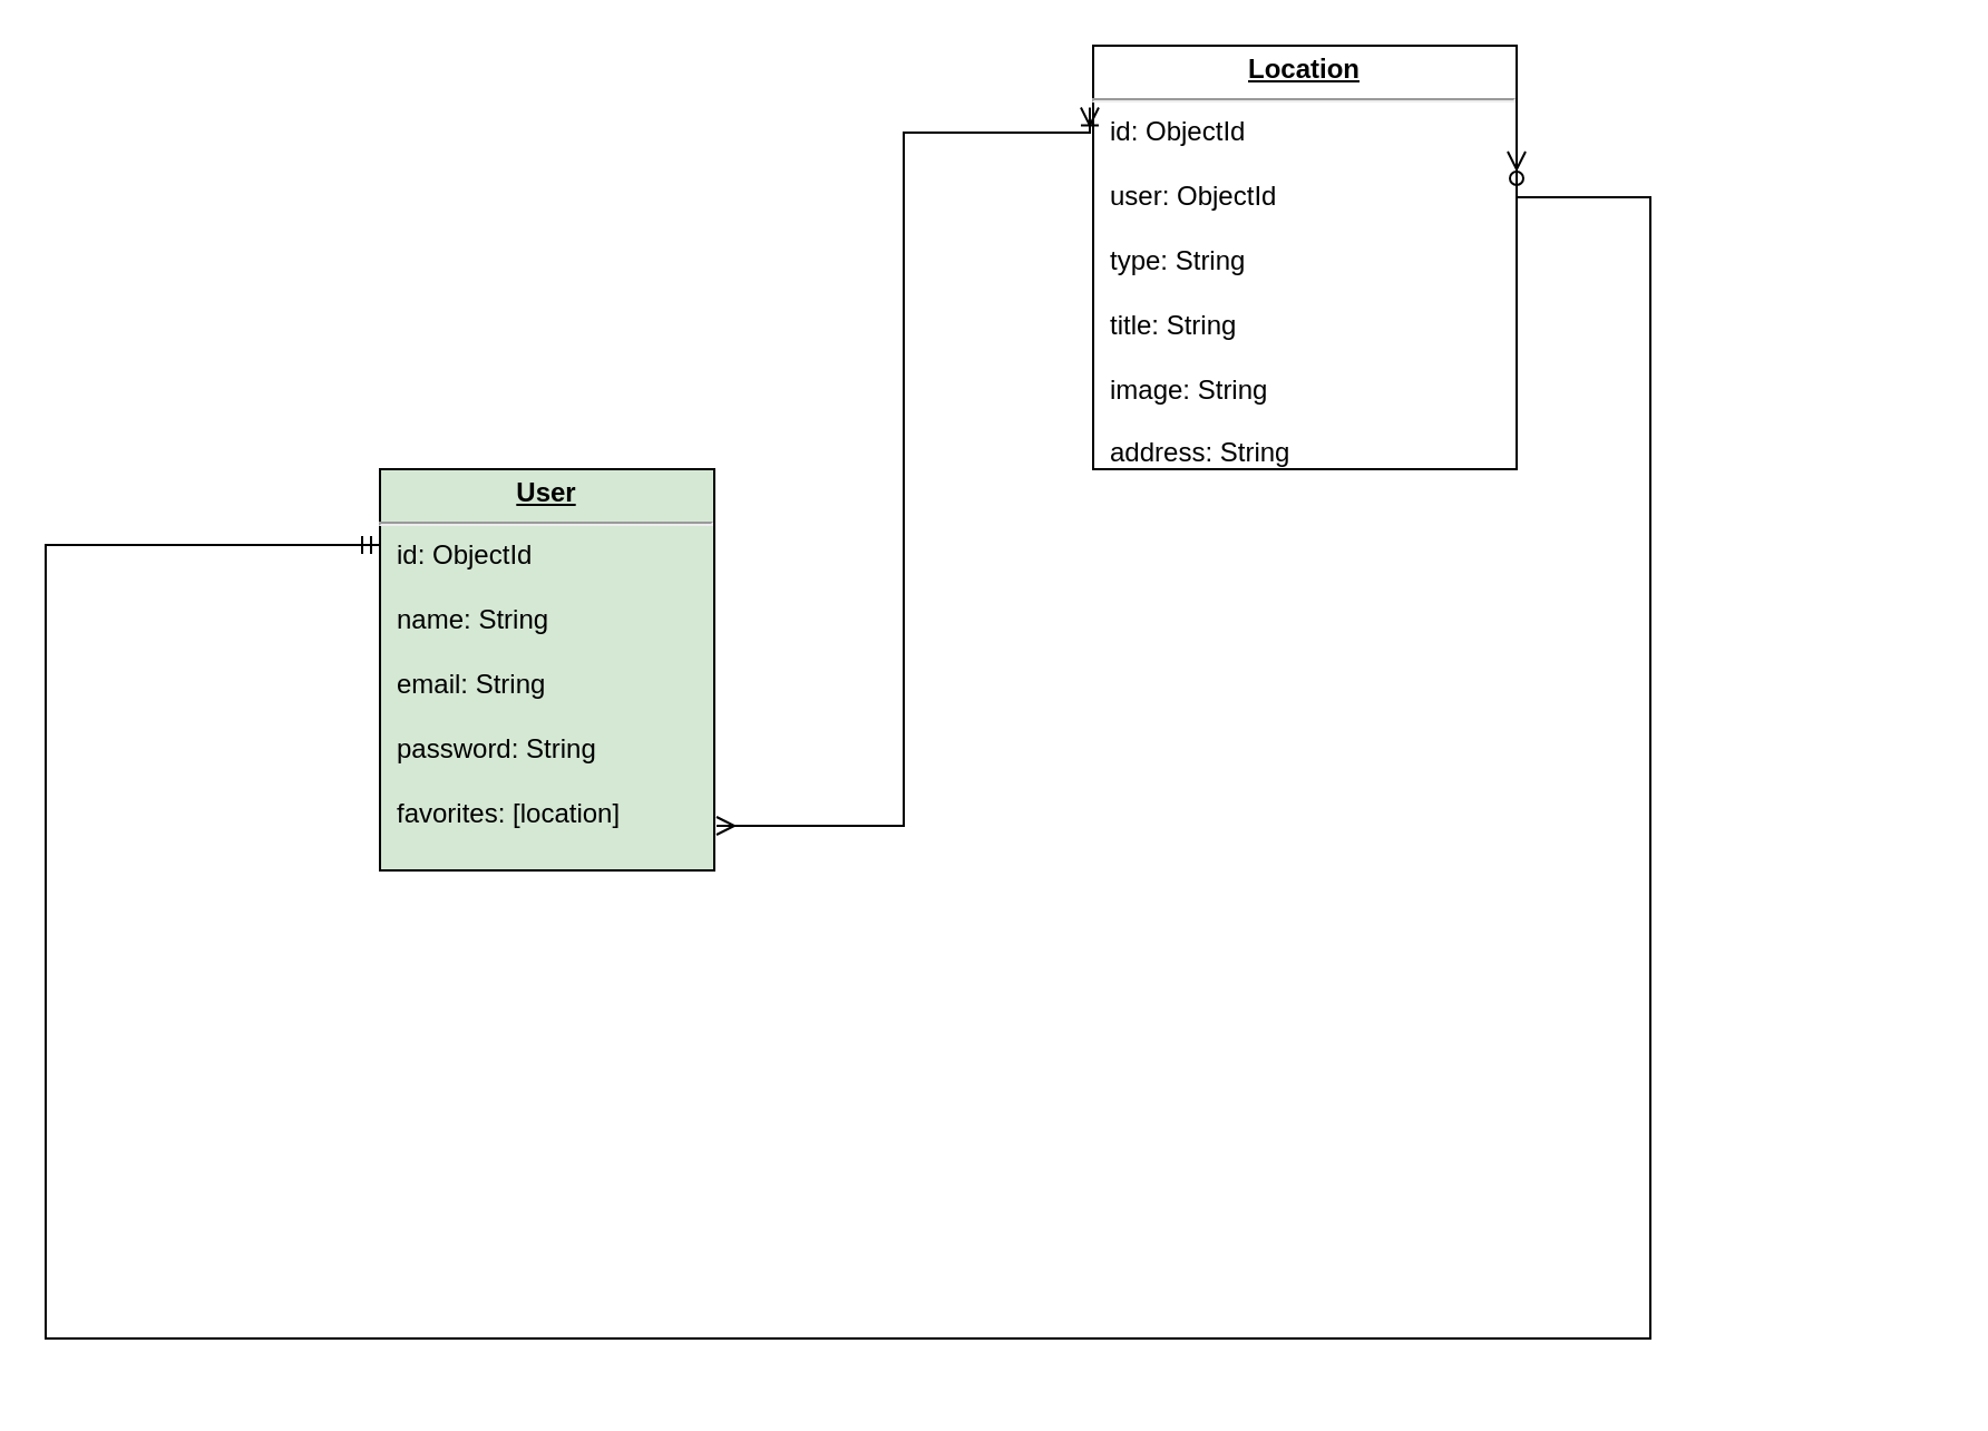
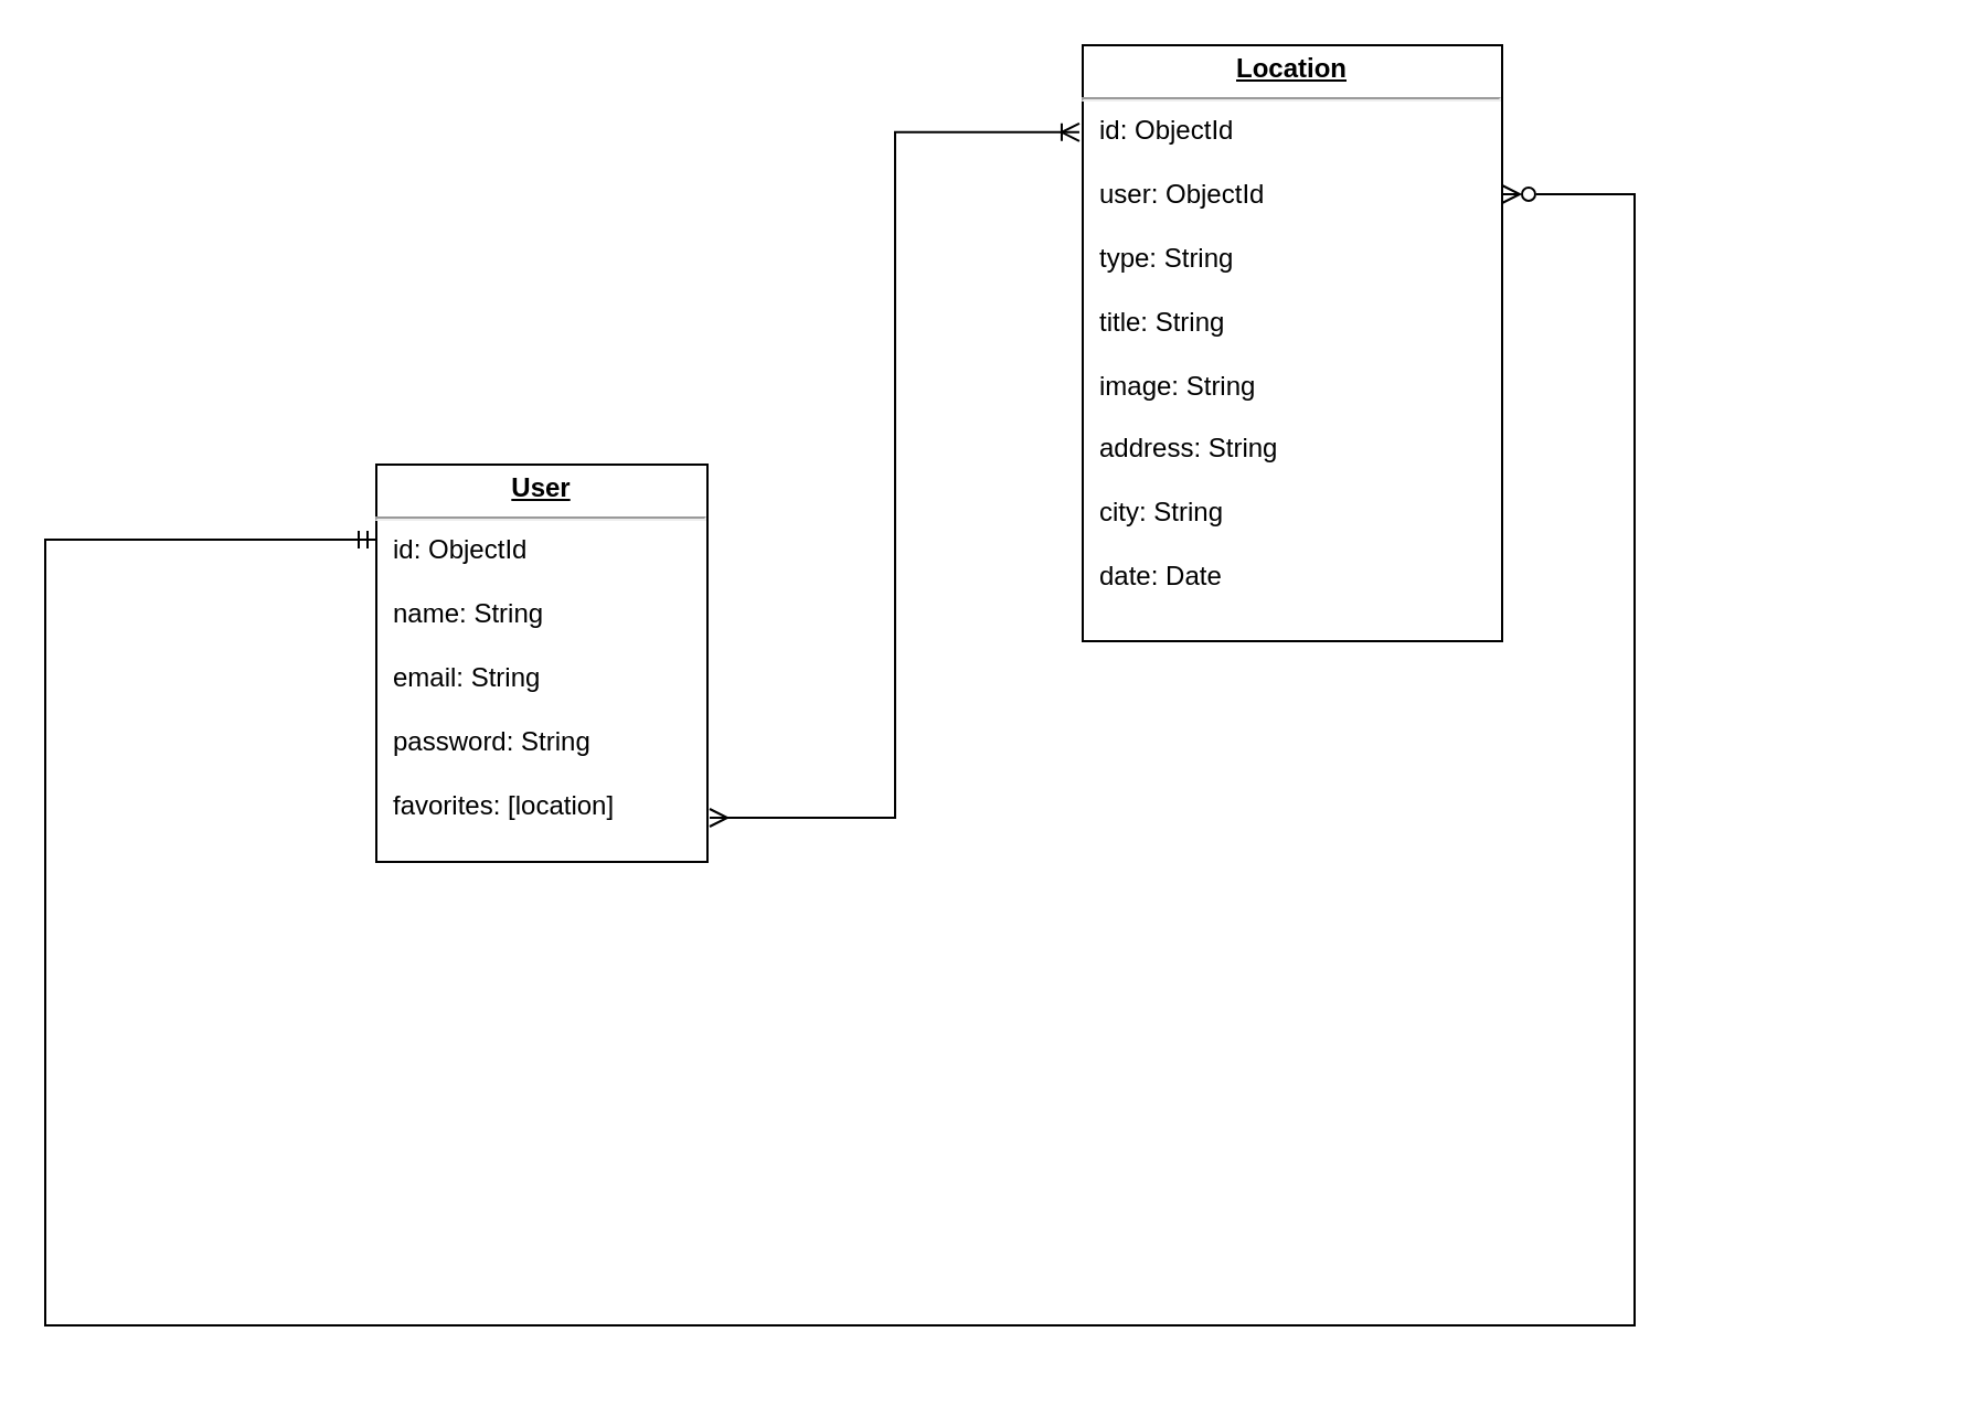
- <mxCell id="3" value="&lt;p style=&quot;margin: 0px ; margin-top: 4px ; text-align: center ; text-decoration: underline&quot;&gt;&lt;b&gt;Location&lt;/b&gt;&lt;/p&gt;&lt;hr&gt;&lt;p style=&quot;margin: 0px ; margin-left: 8px&quot;&gt;id: ObjectId&lt;/p&gt;&lt;p style=&quot;margin: 0px ; margin-left: 8px&quot;&gt;&lt;br&gt;&lt;/p&gt;&lt;p style=&quot;margin: 0px ; margin-left: 8px&quot;&gt;user: ObjectId&lt;br&gt;&lt;/p&gt;&lt;p style=&quot;margin: 0px ; margin-left: 8px&quot;&gt;&lt;br&gt;&lt;/p&gt;&lt;p style=&quot;margin: 0px ; margin-left: 8px&quot;&gt;type: String&lt;/p&gt;&lt;p style=&quot;margin: 0px ; margin-left: 8px&quot;&gt;&lt;br&gt;&lt;/p&gt;&lt;p style=&quot;margin: 0px ; margin-left: 8px&quot;&gt;title:&amp;nbsp;&lt;span&gt;String&lt;/span&gt;&lt;/p&gt;&lt;p style=&quot;margin: 0px ; margin-left: 8px&quot;&gt;&lt;br&gt;image: String&lt;/p&gt;&lt;p style=&quot;margin: 0px ; margin-left: 8px&quot;&gt;&lt;br&gt;&lt;/p&gt;&lt;p style=&quot;margin: 0px ; margin-left: 8px&quot;&gt;&lt;span&gt;address: String&lt;/span&gt;&lt;/p&gt;&lt;p style=&quot;margin: 0px ; margin-left: 8px&quot;&gt;&lt;span&gt;&lt;br&gt;&lt;/span&gt;&lt;/p&gt;&lt;p style=&quot;margin: 0px ; margin-left: 8px&quot;&gt;city: String&lt;/p&gt;&lt;p style=&quot;margin: 0px ; margin-left: 8px&quot;&gt;&lt;br&gt;&lt;/p&gt;&lt;p style=&quot;margin: 0px ; margin-left: 8px&quot;&gt;date: Date&lt;/p&gt;" style="verticalAlign=top;align=left;overflow=fill;fontSize=12;fontFamily=Helvetica;html=1;" parent="1" vertex="1"><mxGeometry x="490" y="20" width="190" height="190" as="geometry" /></mxCell>
+ <mxCell id="3" value="&lt;p style=&quot;margin: 0px ; margin-top: 4px ; text-align: center ; text-decoration: underline&quot;&gt;&lt;b&gt;Location&lt;/b&gt;&lt;/p&gt;&lt;hr&gt;&lt;p style=&quot;margin: 0px ; margin-left: 8px&quot;&gt;id: ObjectId&lt;/p&gt;&lt;p style=&quot;margin: 0px ; margin-left: 8px&quot;&gt;&lt;br&gt;&lt;/p&gt;&lt;p style=&quot;margin: 0px ; margin-left: 8px&quot;&gt;user: ObjectId&lt;br&gt;&lt;/p&gt;&lt;p style=&quot;margin: 0px ; margin-left: 8px&quot;&gt;&lt;br&gt;&lt;/p&gt;&lt;p style=&quot;margin: 0px ; margin-left: 8px&quot;&gt;type: String&lt;/p&gt;&lt;p style=&quot;margin: 0px ; margin-left: 8px&quot;&gt;&lt;br&gt;&lt;/p&gt;&lt;p style=&quot;margin: 0px ; margin-left: 8px&quot;&gt;title:&amp;nbsp;&lt;span&gt;String&lt;/span&gt;&lt;/p&gt;&lt;p style=&quot;margin: 0px ; margin-left: 8px&quot;&gt;&lt;br&gt;image: String&lt;/p&gt;&lt;p style=&quot;margin: 0px ; margin-left: 8px&quot;&gt;&lt;br&gt;&lt;/p&gt;&lt;p style=&quot;margin: 0px ; margin-left: 8px&quot;&gt;&lt;span&gt;address: String&lt;/span&gt;&lt;/p&gt;&lt;p style=&quot;margin: 0px ; margin-left: 8px&quot;&gt;&lt;span&gt;&lt;br&gt;&lt;/span&gt;&lt;/p&gt;&lt;p style=&quot;margin: 0px ; margin-left: 8px&quot;&gt;city: String&lt;/p&gt;&lt;p style=&quot;margin: 0px ; margin-left: 8px&quot;&gt;&lt;br&gt;&lt;/p&gt;&lt;p style=&quot;margin: 0px ; margin-left: 8px&quot;&gt;date: Date&lt;/p&gt;" style="verticalAlign=top;align=left;overflow=fill;fontSize=12;fontFamily=Helvetica;html=1;" parent="1" vertex="1"><mxGeometry x="490" y="20" width="190" height="270" as="geometry" /></mxCell>
- <mxCell id="2" value="&lt;p style=&quot;margin: 0px ; margin-top: 4px ; text-align: center ; text-decoration: underline&quot;&gt;&lt;b&gt;User&lt;/b&gt;&lt;/p&gt;&lt;hr&gt;&lt;p style=&quot;margin: 0px ; margin-left: 8px&quot;&gt;id: ObjectId&lt;/p&gt;&lt;p style=&quot;margin: 0px ; margin-left: 8px&quot;&gt;&lt;br&gt;&lt;/p&gt;&lt;p style=&quot;margin: 0px ; margin-left: 8px&quot;&gt;name:&amp;nbsp;&lt;span&gt;String&lt;/span&gt;&lt;/p&gt;&lt;p style=&quot;margin: 0px ; margin-left: 8px&quot;&gt;&lt;br&gt;email: String&lt;/p&gt;&lt;p style=&quot;margin: 0px ; margin-left: 8px&quot;&gt;&lt;br&gt;&lt;/p&gt;&lt;p style=&quot;margin: 0px ; margin-left: 8px&quot;&gt;password: String&lt;/p&gt;&lt;p style=&quot;margin: 0px ; margin-left: 8px&quot;&gt;&lt;br&gt;&lt;/p&gt;&lt;p style=&quot;margin: 0px ; margin-left: 8px&quot;&gt;favorites: [location]&lt;/p&gt;&lt;p style=&quot;margin: 0px ; margin-left: 8px&quot;&gt;&lt;br&gt;&lt;/p&gt;&lt;p style=&quot;margin: 0px ; margin-left: 8px&quot;&gt;&lt;br&gt;&lt;/p&gt;" style="verticalAlign=top;align=left;overflow=fill;fontSize=12;fontFamily=Helvetica;html=1;fillColor=#d5e8d4;" parent="1" vertex="1"><mxGeometry x="170" y="210" width="150" height="180" as="geometry" /></mxCell>
+ <mxCell id="2" value="&lt;p style=&quot;margin: 0px ; margin-top: 4px ; text-align: center ; text-decoration: underline&quot;&gt;&lt;b&gt;User&lt;/b&gt;&lt;/p&gt;&lt;hr&gt;&lt;p style=&quot;margin: 0px ; margin-left: 8px&quot;&gt;id: ObjectId&lt;/p&gt;&lt;p style=&quot;margin: 0px ; margin-left: 8px&quot;&gt;&lt;br&gt;&lt;/p&gt;&lt;p style=&quot;margin: 0px ; margin-left: 8px&quot;&gt;name:&amp;nbsp;&lt;span&gt;String&lt;/span&gt;&lt;/p&gt;&lt;p style=&quot;margin: 0px ; margin-left: 8px&quot;&gt;&lt;br&gt;email: String&lt;/p&gt;&lt;p style=&quot;margin: 0px ; margin-left: 8px&quot;&gt;&lt;br&gt;&lt;/p&gt;&lt;p style=&quot;margin: 0px ; margin-left: 8px&quot;&gt;password: String&lt;/p&gt;&lt;p style=&quot;margin: 0px ; margin-left: 8px&quot;&gt;&lt;br&gt;&lt;/p&gt;&lt;p style=&quot;margin: 0px ; margin-left: 8px&quot;&gt;favorites: [location]&lt;/p&gt;&lt;p style=&quot;margin: 0px ; margin-left: 8px&quot;&gt;&lt;br&gt;&lt;/p&gt;&lt;p style=&quot;margin: 0px ; margin-left: 8px&quot;&gt;&lt;br&gt;&lt;/p&gt;" style="verticalAlign=top;align=left;overflow=fill;fontSize=12;fontFamily=Helvetica;html=1;" parent="1" vertex="1"><mxGeometry x="170" y="210" width="150" height="180" as="geometry" /></mxCell>
